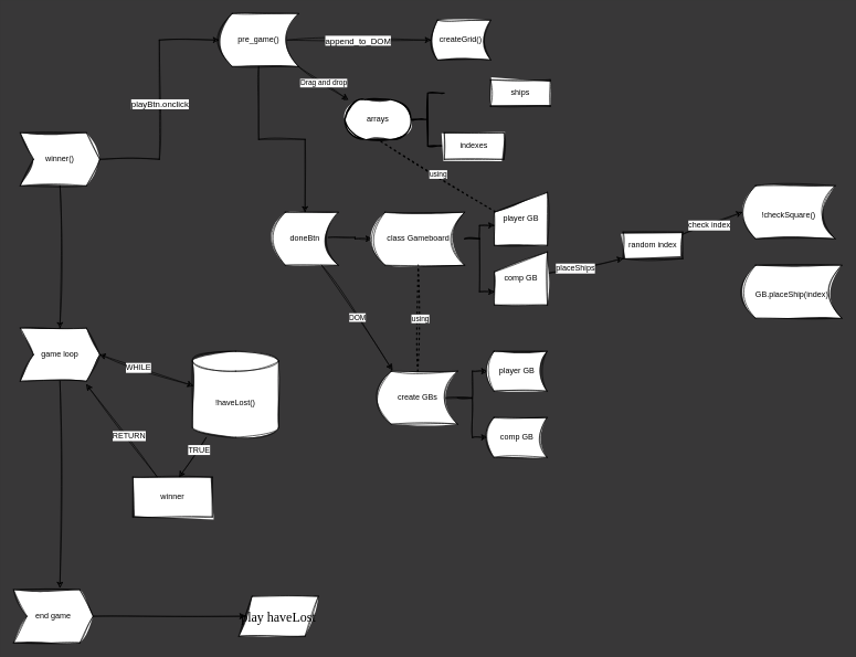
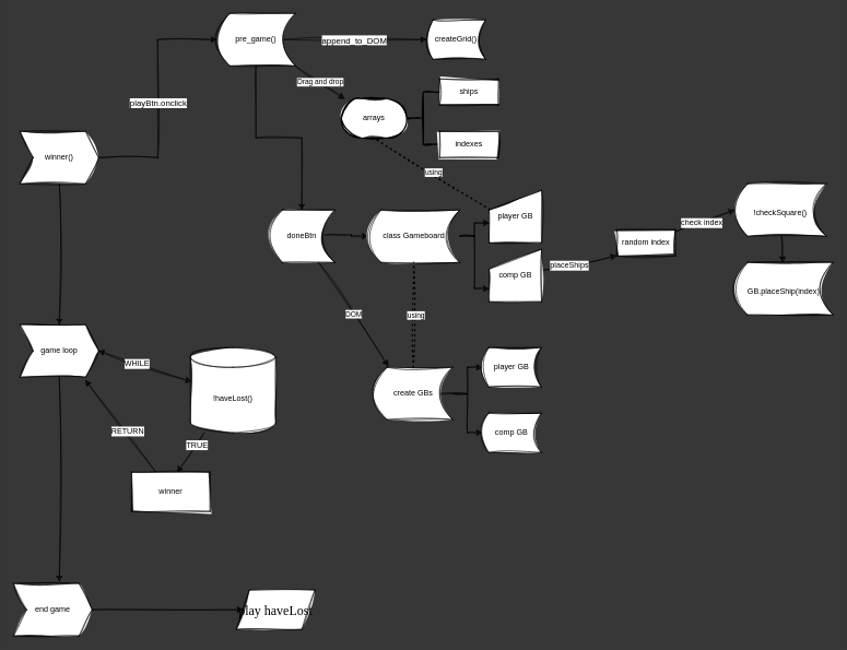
- <mxCell id="16" value="ships" style="rounded=0;whiteSpace=wrap;html=1;sketch=1;curveFitting=1;jiggle=2;" parent="1" vertex="1"><mxGeometry x="740" y="120" width="90" height="40" as="geometry" /></mxCell>
+ <mxCell id="16" value="ships" style="rounded=0;whiteSpace=wrap;html=1;sketch=1;curveFitting=1;jiggle=2;" parent="1" vertex="1"><mxGeometry x="670" y="120" width="90" height="40" as="geometry" /></mxCell>
+ <mxCell id="42" style="edgeStyle=none;sketch=1;hachureGap=4;jiggle=2;curveFitting=1;html=1;fontFamily=Helvetica;fontSize=12;" edge="1" parent="1" source="43" target="47"><mxGeometry relative="1" as="geometry" /></mxCell>
